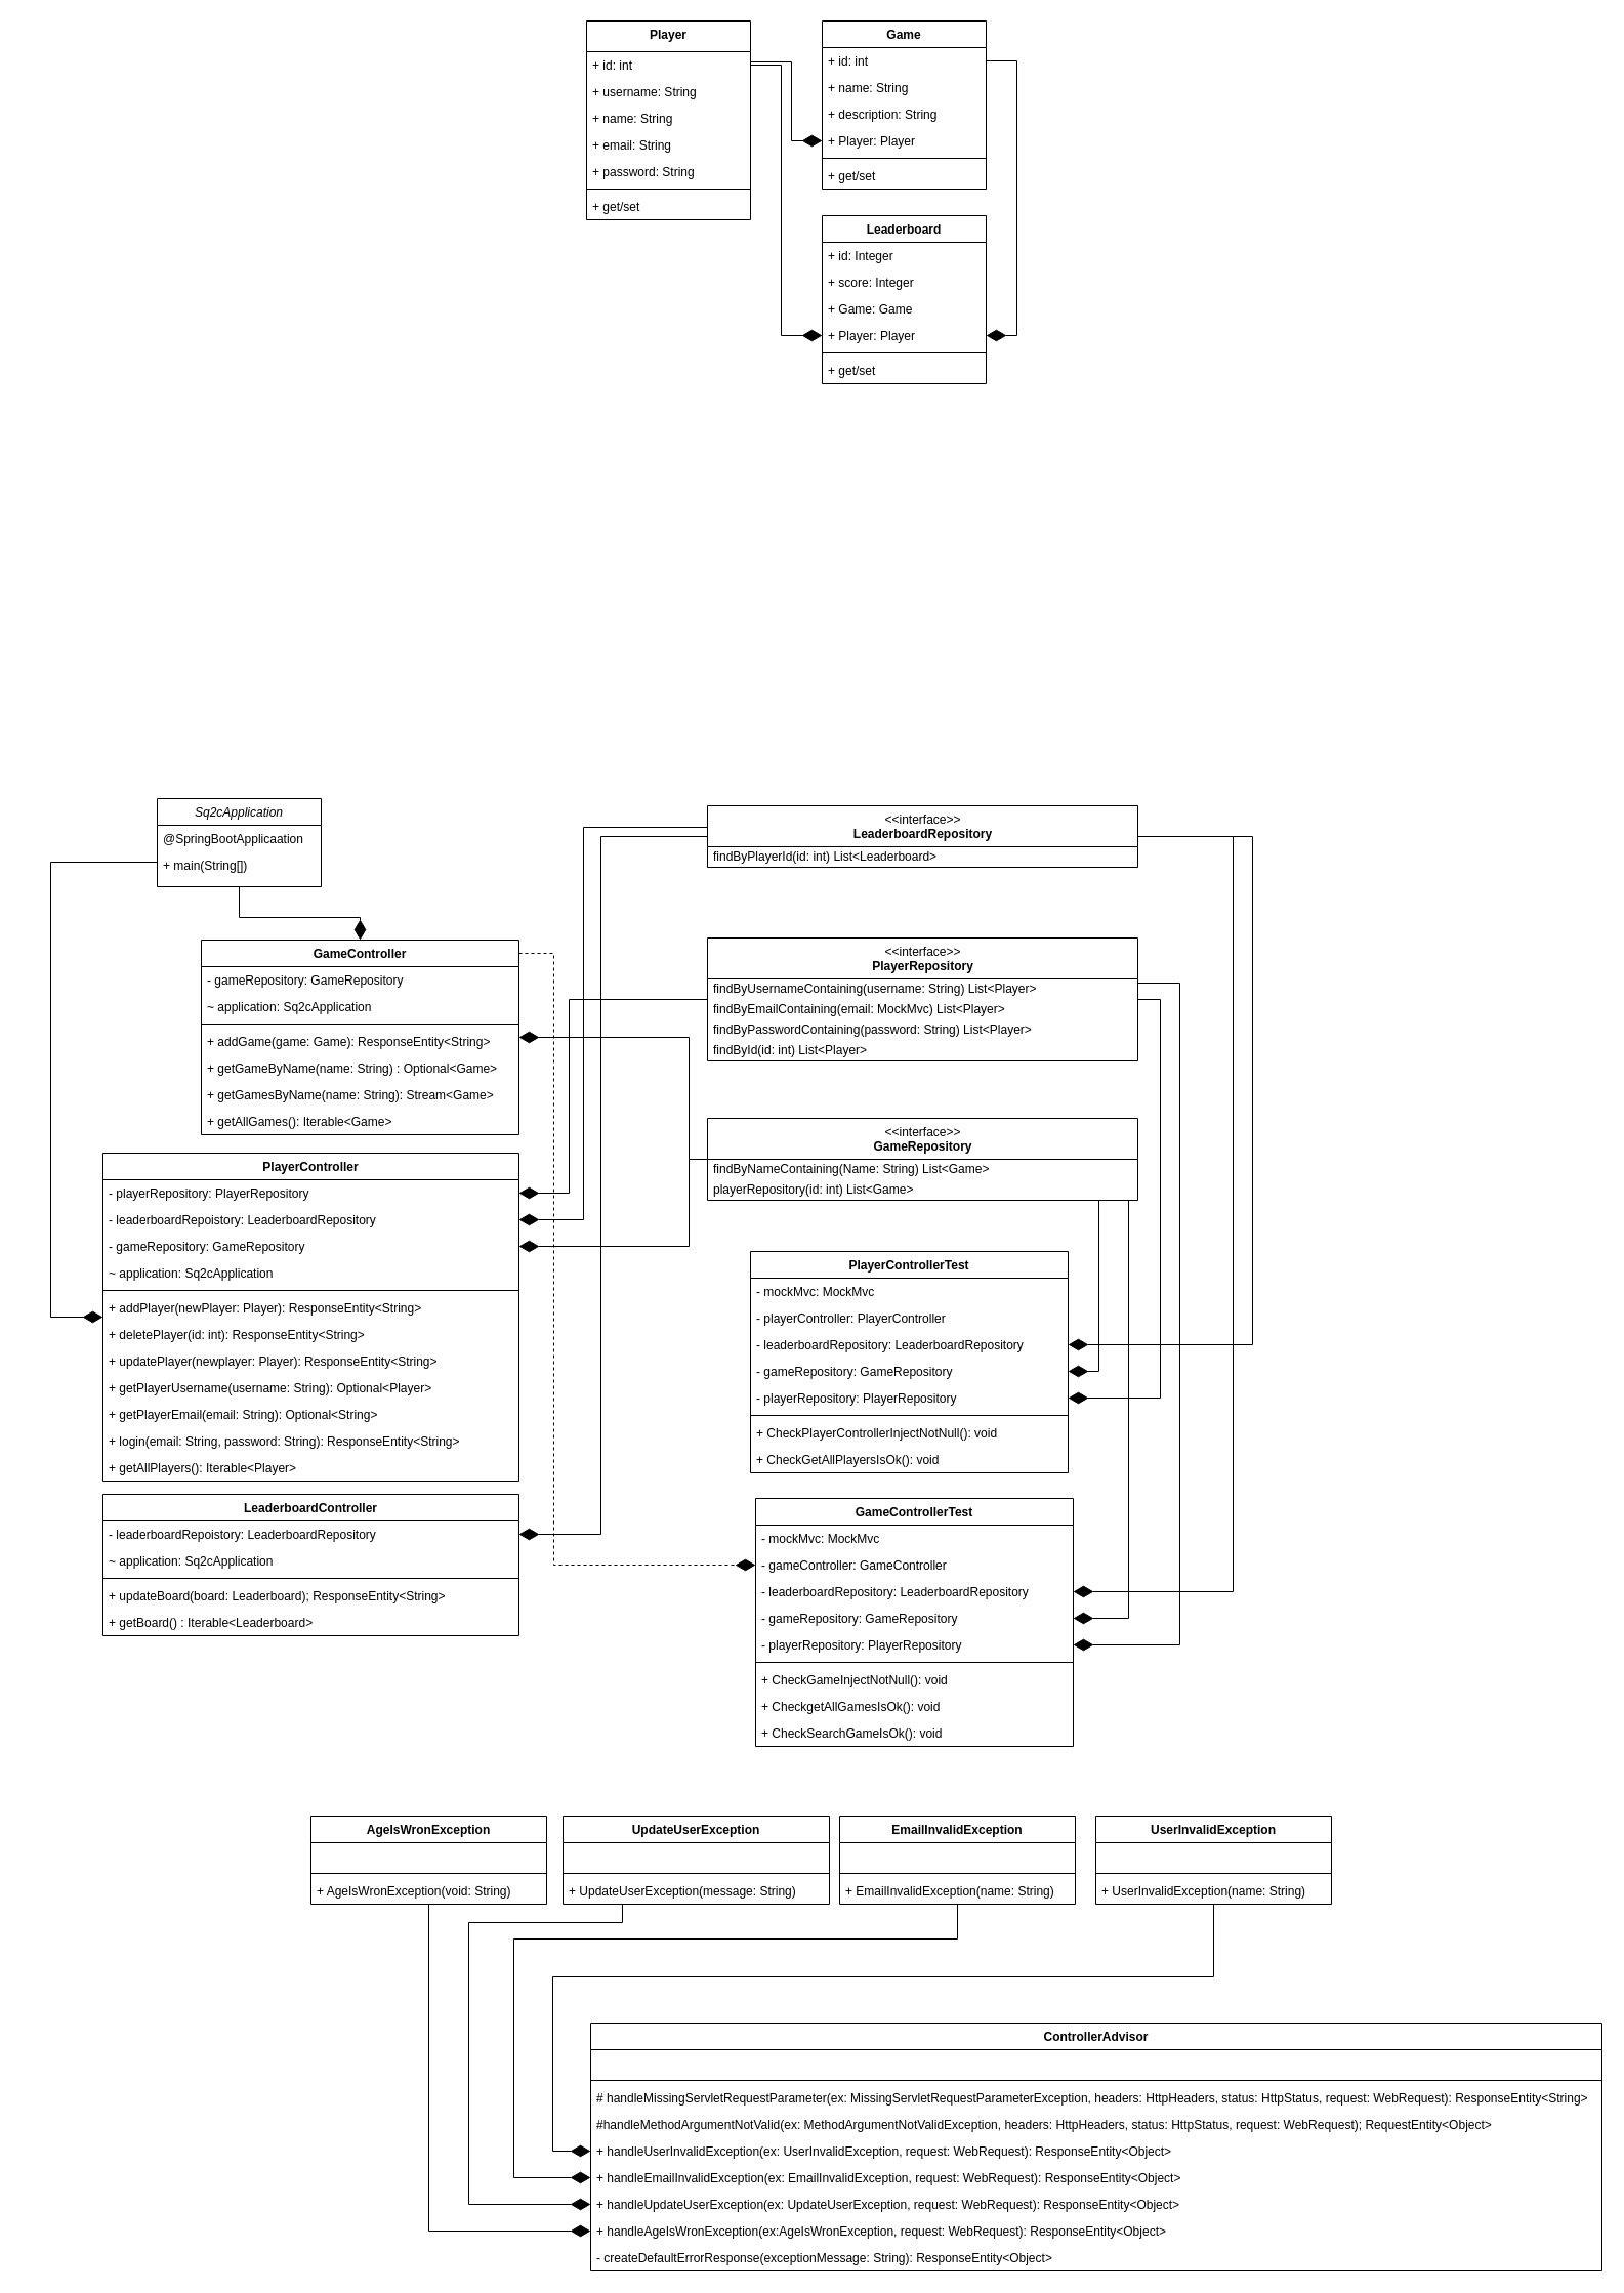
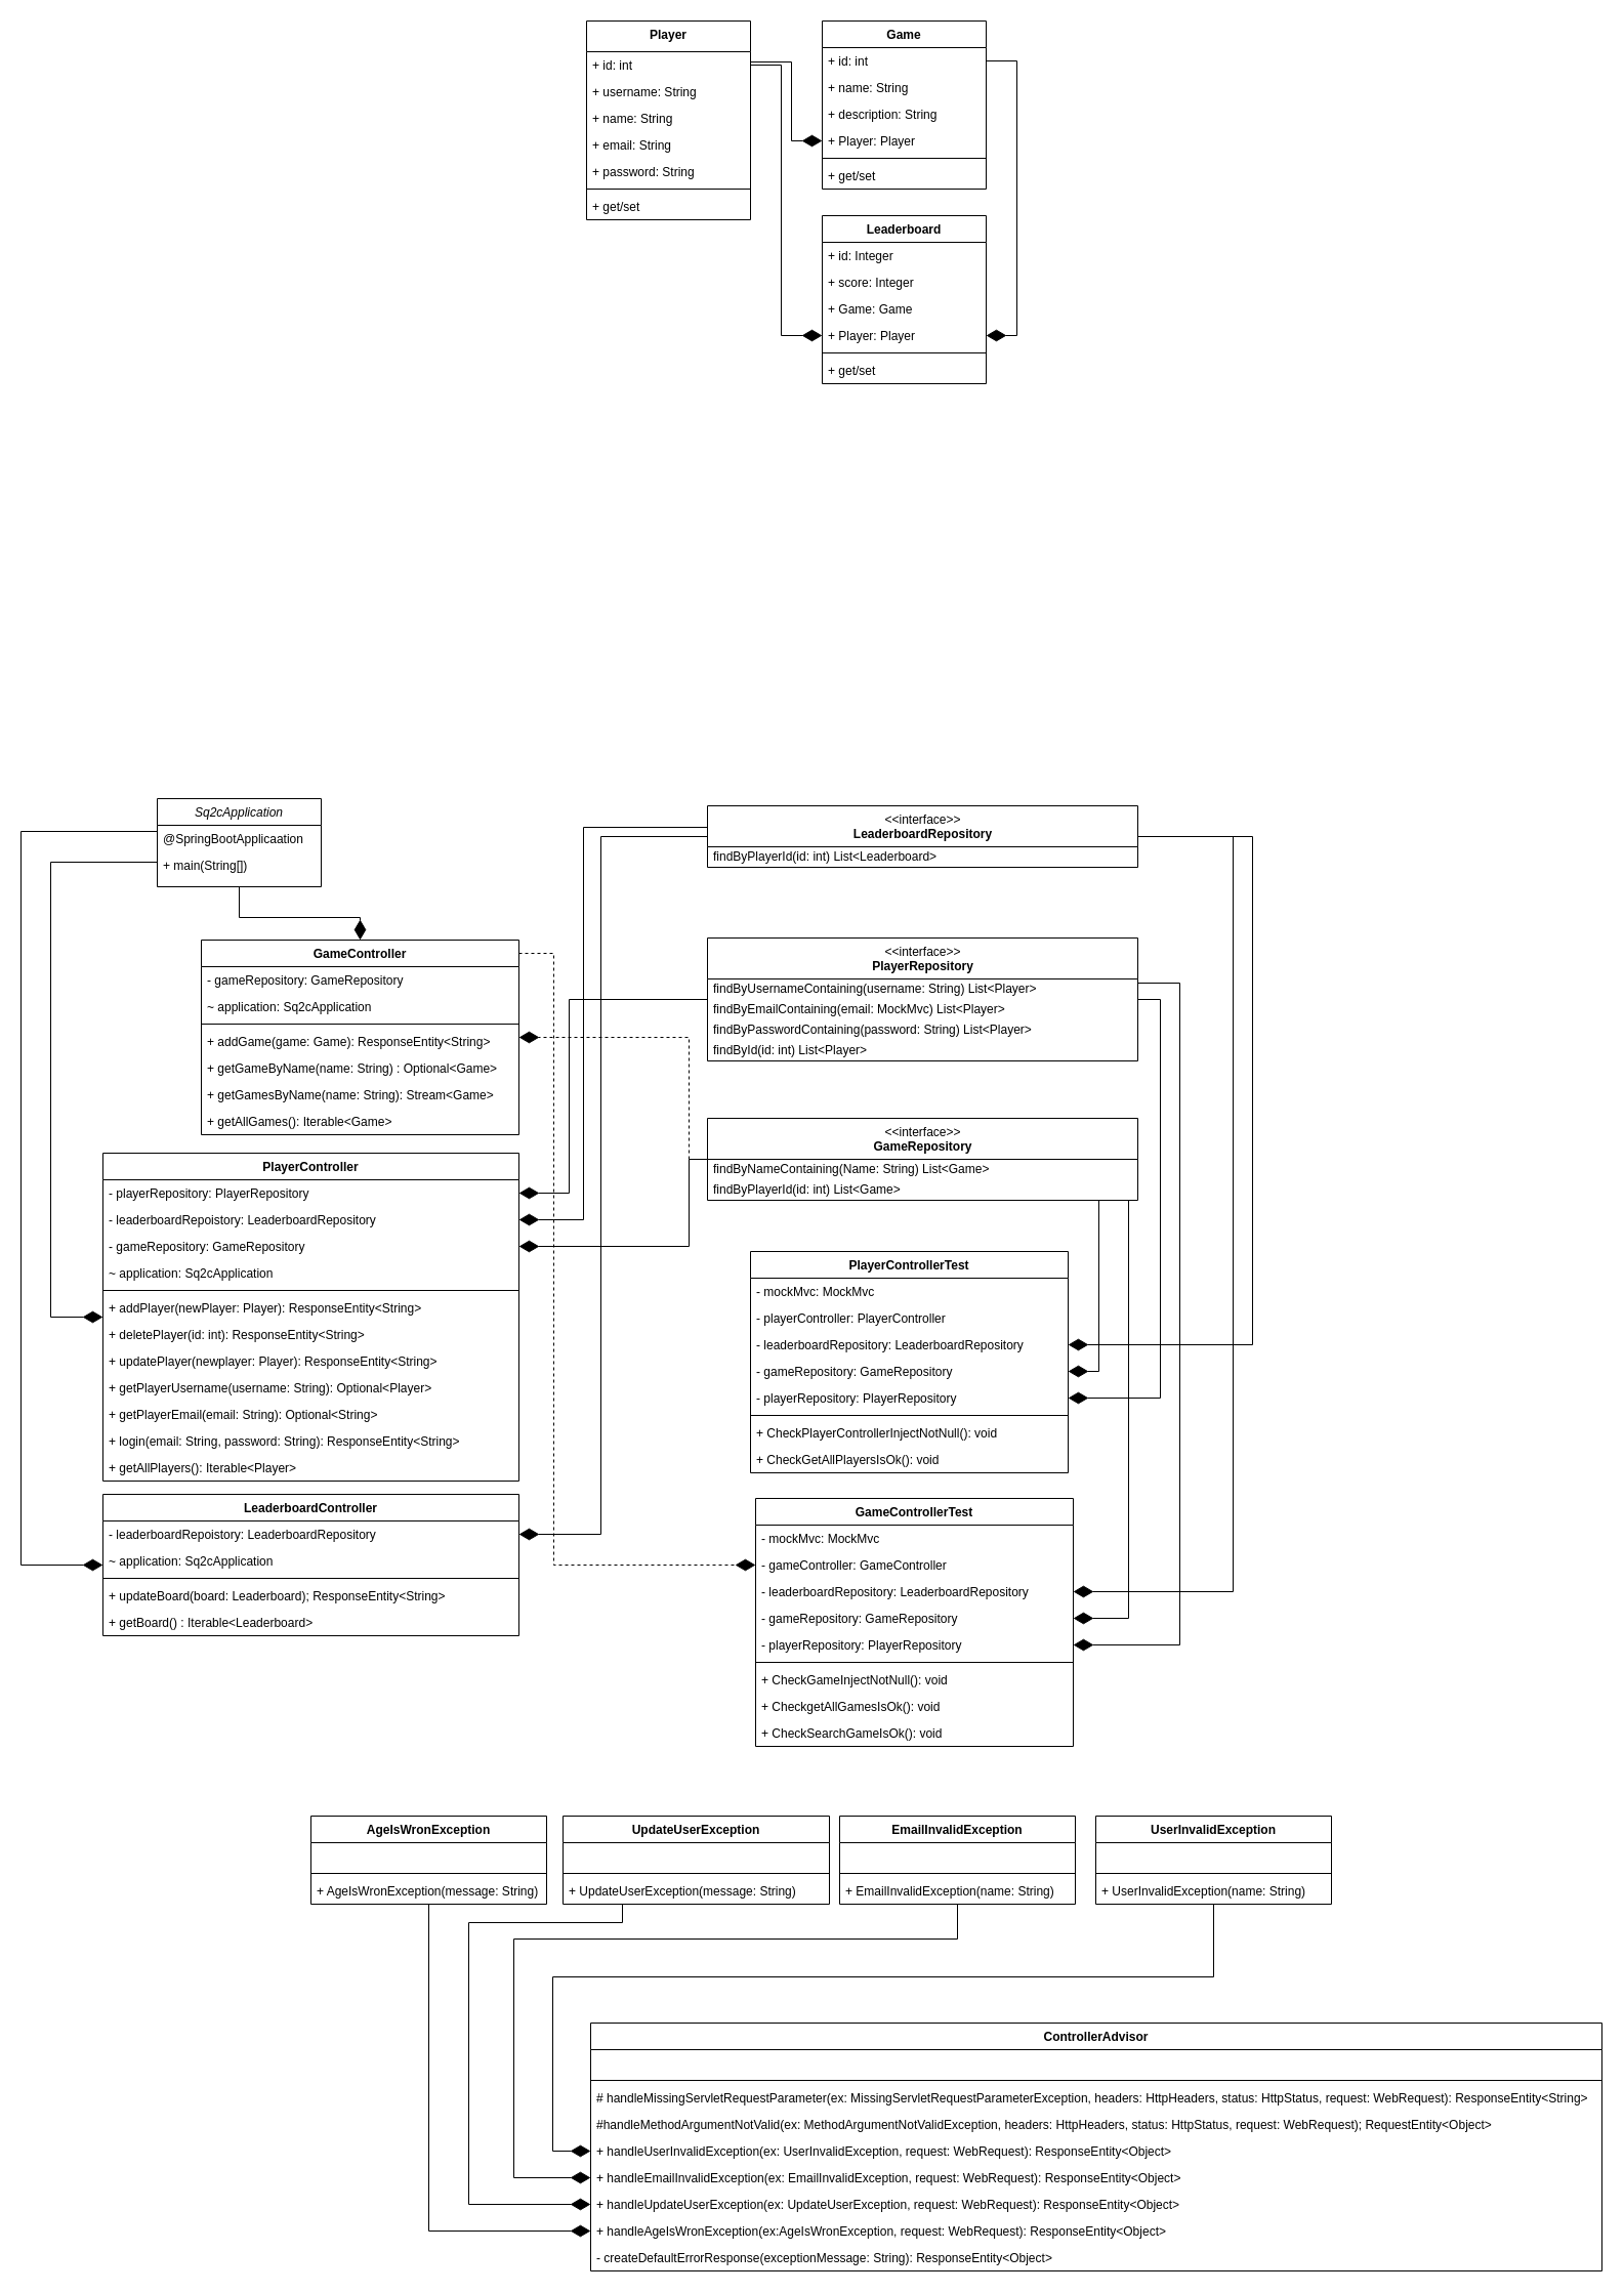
- <mxCell id="47" style="edgeStyle=orthogonalEdgeStyle;rounded=0;orthogonalLoop=1;jettySize=auto;html=1;endArrow=diamondThin;endFill=1;endSize=17;" edge="1" parent="1" source="51" target="74"><mxGeometry relative="1" as="geometry"><Array as="points"><mxPoint x="672" y="1131" /><mxPoint x="672" y="1012" /></Array></mxGeometry></mxCell>
+ <mxCell id="47" style="edgeStyle=orthogonalEdgeStyle;rounded=0;orthogonalLoop=1;jettySize=auto;html=1;endArrow=diamondThin;endFill=1;endSize=17;dashed=1;" edge="1" parent="1" source="51" target="74"><mxGeometry relative="1" as="geometry"><Array as="points"><mxPoint x="672" y="1131" /><mxPoint x="672" y="1012" /></Array></mxGeometry></mxCell>
+ <mxCell id="4" style="edgeStyle=orthogonalEdgeStyle;rounded=0;orthogonalLoop=1;jettySize=auto;html=1;endArrow=diamondThin;endFill=1;endSize=17;" edge="1" parent="1" source="5" target="67"><mxGeometry relative="1" as="geometry"><Array as="points"><mxPoint x="20" y="811" /><mxPoint x="20" y="1527" /></Array></mxGeometry></mxCell>
- <mxCell id="53" value="playerRepository(id: int) List&amp;lt;Game&amp;gt;" style="text;html=1;strokeColor=none;fillColor=none;align=left;verticalAlign=middle;spacingLeft=4;spacingRight=4;overflow=hidden;rotatable=0;points=[[0,0.5],[1,0.5]];portConstraint=eastwest;" parent="51" vertex="1"><mxGeometry y="60" width="420" height="20" as="geometry" /></mxCell>
+ <mxCell id="53" value="findByPlayerId(id: int) List&amp;lt;Game&amp;gt;" style="text;html=1;strokeColor=none;fillColor=none;align=left;verticalAlign=middle;spacingLeft=4;spacingRight=4;overflow=hidden;rotatable=0;points=[[0,0.5],[1,0.5]];portConstraint=eastwest;" parent="51" vertex="1"><mxGeometry y="60" width="420" height="20" as="geometry" /></mxCell>
- <mxCell id="101" value="+ AgeIsWronException(void: String)" style="text;strokeColor=none;fillColor=none;align=left;verticalAlign=top;spacingLeft=4;spacingRight=4;overflow=hidden;rotatable=0;points=[[0,0.5],[1,0.5]];portConstraint=eastwest;" parent="98" vertex="1"><mxGeometry y="60" width="230" height="26" as="geometry" /></mxCell>
+ <mxCell id="101" value="+ AgeIsWronException(message: String)" style="text;strokeColor=none;fillColor=none;align=left;verticalAlign=top;spacingLeft=4;spacingRight=4;overflow=hidden;rotatable=0;points=[[0,0.5],[1,0.5]];portConstraint=eastwest;" parent="98" vertex="1"><mxGeometry y="60" width="230" height="26" as="geometry" /></mxCell>
